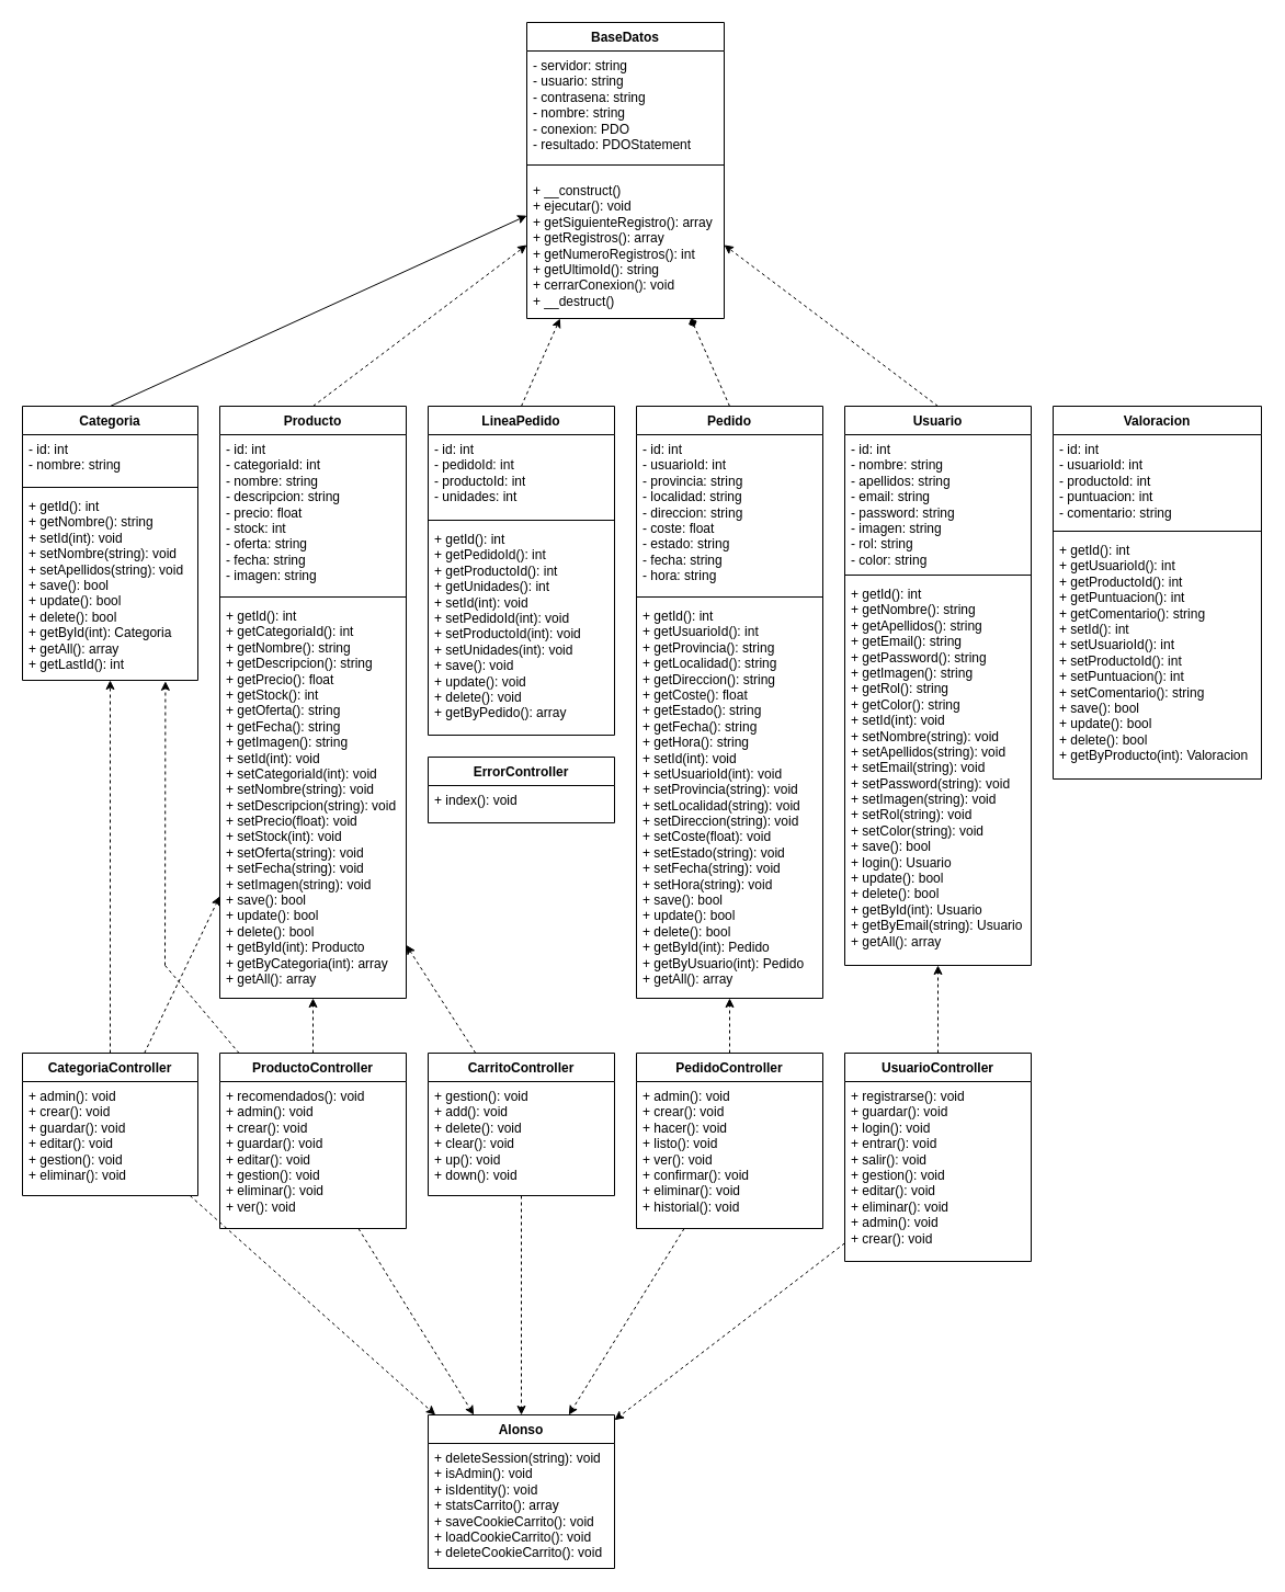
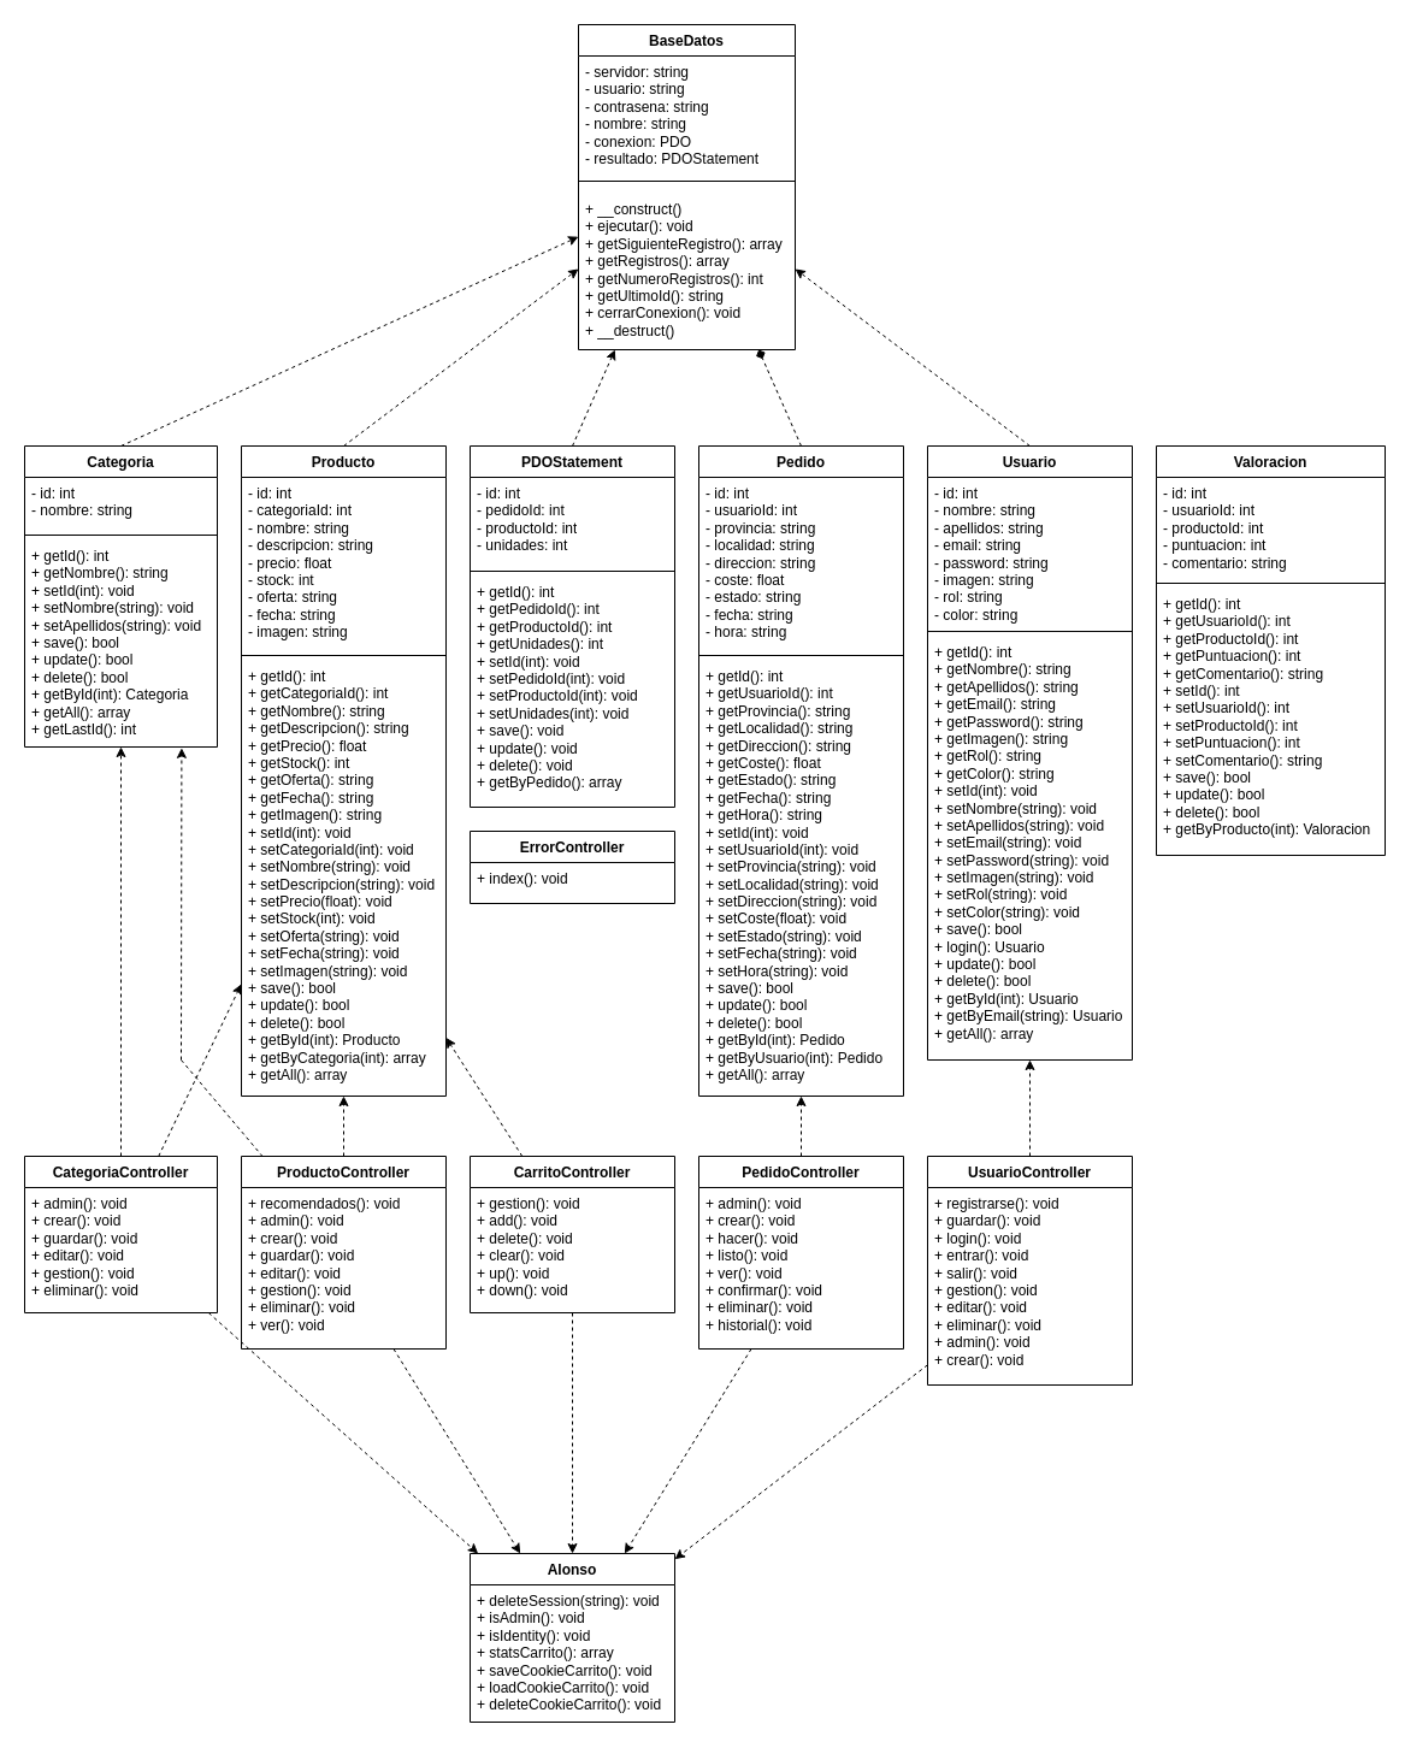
- <mxCell id="38" value="" style="html=1;labelBackgroundColor=#ffffff;startArrow=none;startFill=0;startSize=6;endArrow=classic;endFill=1;endSize=6;jettySize=auto;orthogonalLoop=1;strokeWidth=1;dashed=0;fontSize=14;rounded=0;exitX=0.5;exitY=0;exitDx=0;exitDy=0;" parent="1" source="6" target="18" edge="1"><mxGeometry width="60" height="60" relative="1" as="geometry"><mxPoint x="585" y="420" as="sourcePoint" /><mxPoint x="610" y="281" as="targetPoint" /></mxGeometry></mxCell>
+ <mxCell id="38" value="" style="html=1;labelBackgroundColor=#ffffff;startArrow=none;startFill=0;startSize=6;endArrow=classic;endFill=1;endSize=6;jettySize=auto;orthogonalLoop=1;strokeWidth=1;dashed=1;fontSize=14;rounded=0;exitX=0.5;exitY=0;exitDx=0;exitDy=0;" parent="1" source="6" target="18" edge="1"><mxGeometry width="60" height="60" relative="1" as="geometry"><mxPoint x="585" y="420" as="sourcePoint" /><mxPoint x="610" y="281" as="targetPoint" /></mxGeometry></mxCell>
- <mxCell id="40" value="LineaPedido" style="swimlane;fontStyle=1;align=center;verticalAlign=top;childLayout=stackLayout;horizontal=1;startSize=26;horizontalStack=0;resizeParent=1;resizeParentMax=0;resizeLast=0;collapsible=1;marginBottom=0;whiteSpace=wrap;html=1;" parent="1" vertex="1"><mxGeometry x="390" y="370" width="170" height="300" as="geometry" /></mxCell>
+ <mxCell id="40" value="PDOStatement" style="swimlane;fontStyle=1;align=center;verticalAlign=top;childLayout=stackLayout;horizontal=1;startSize=26;horizontalStack=0;resizeParent=1;resizeParentMax=0;resizeLast=0;collapsible=1;marginBottom=0;whiteSpace=wrap;html=1;" parent="1" vertex="1"><mxGeometry x="390" y="370" width="170" height="300" as="geometry" /></mxCell>
